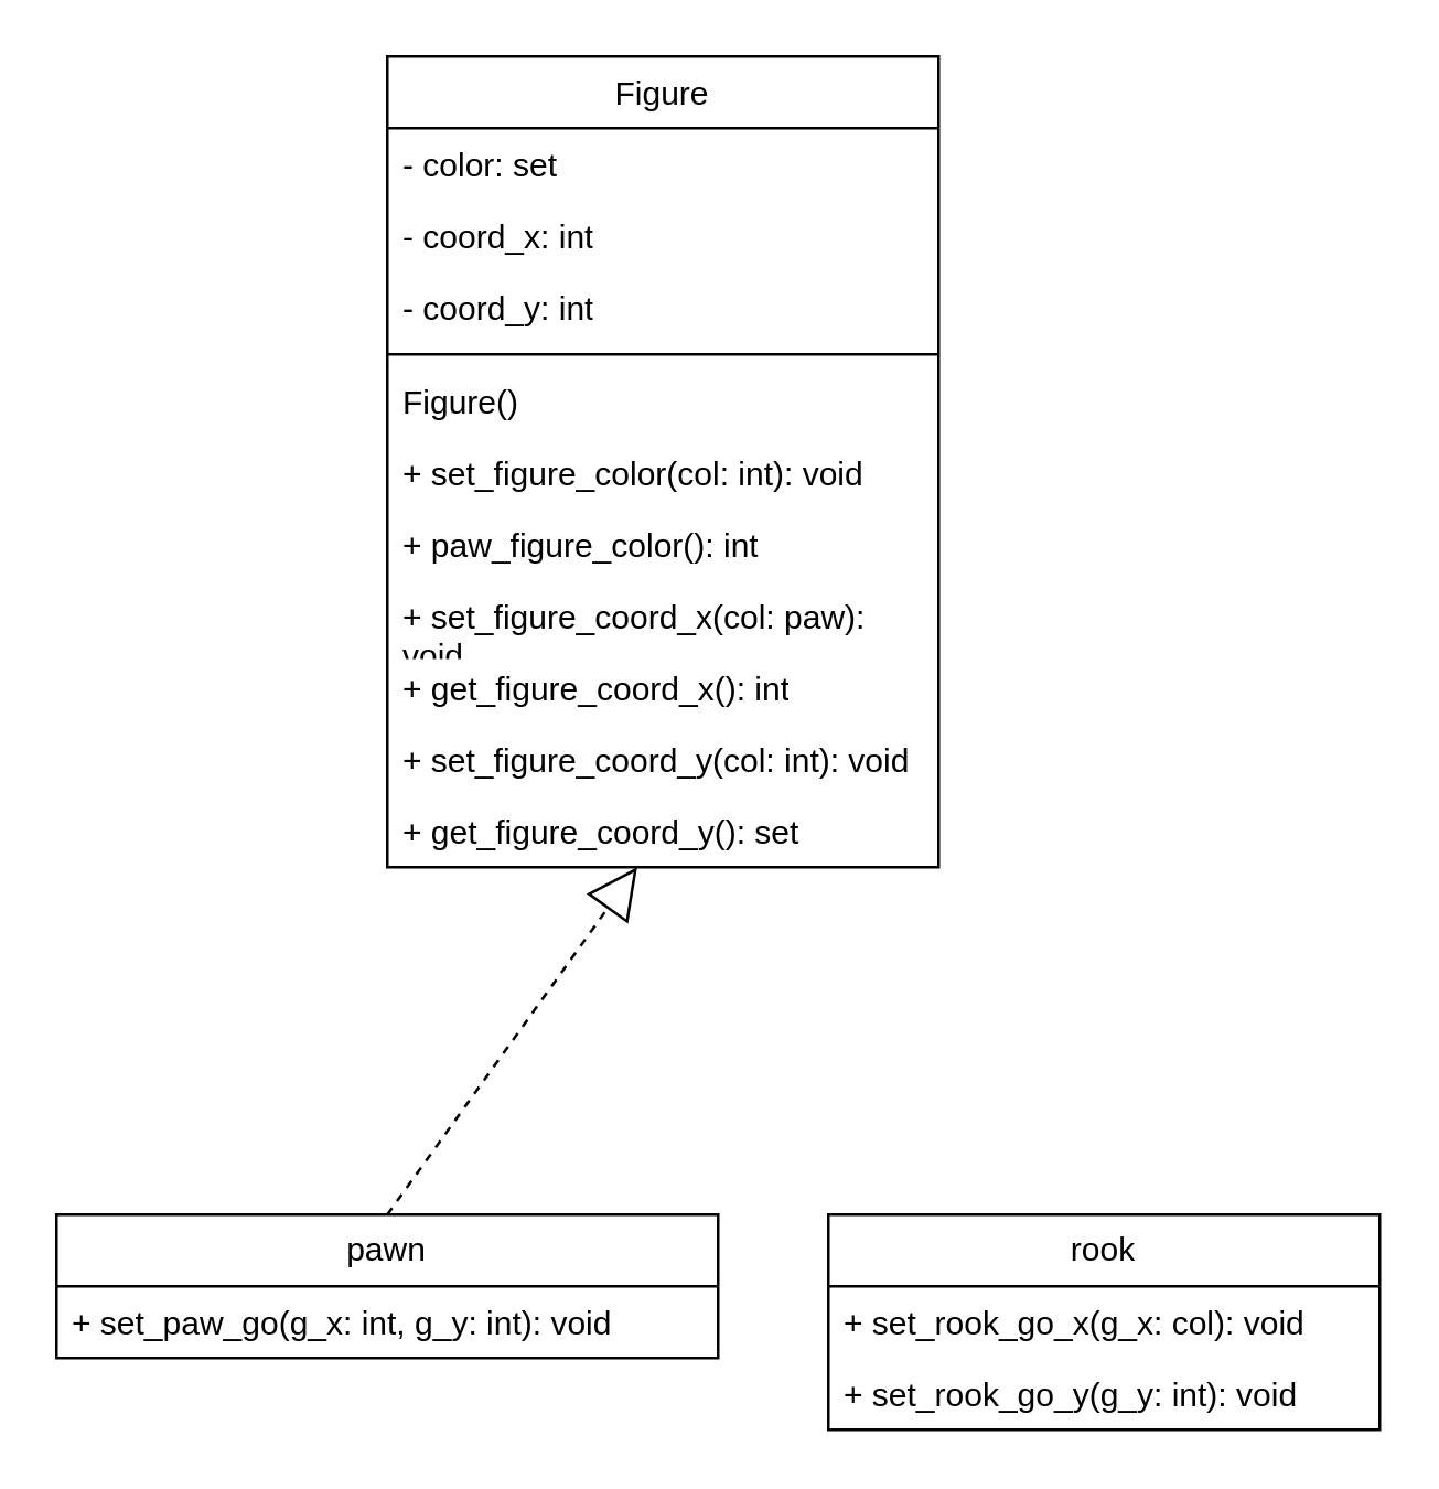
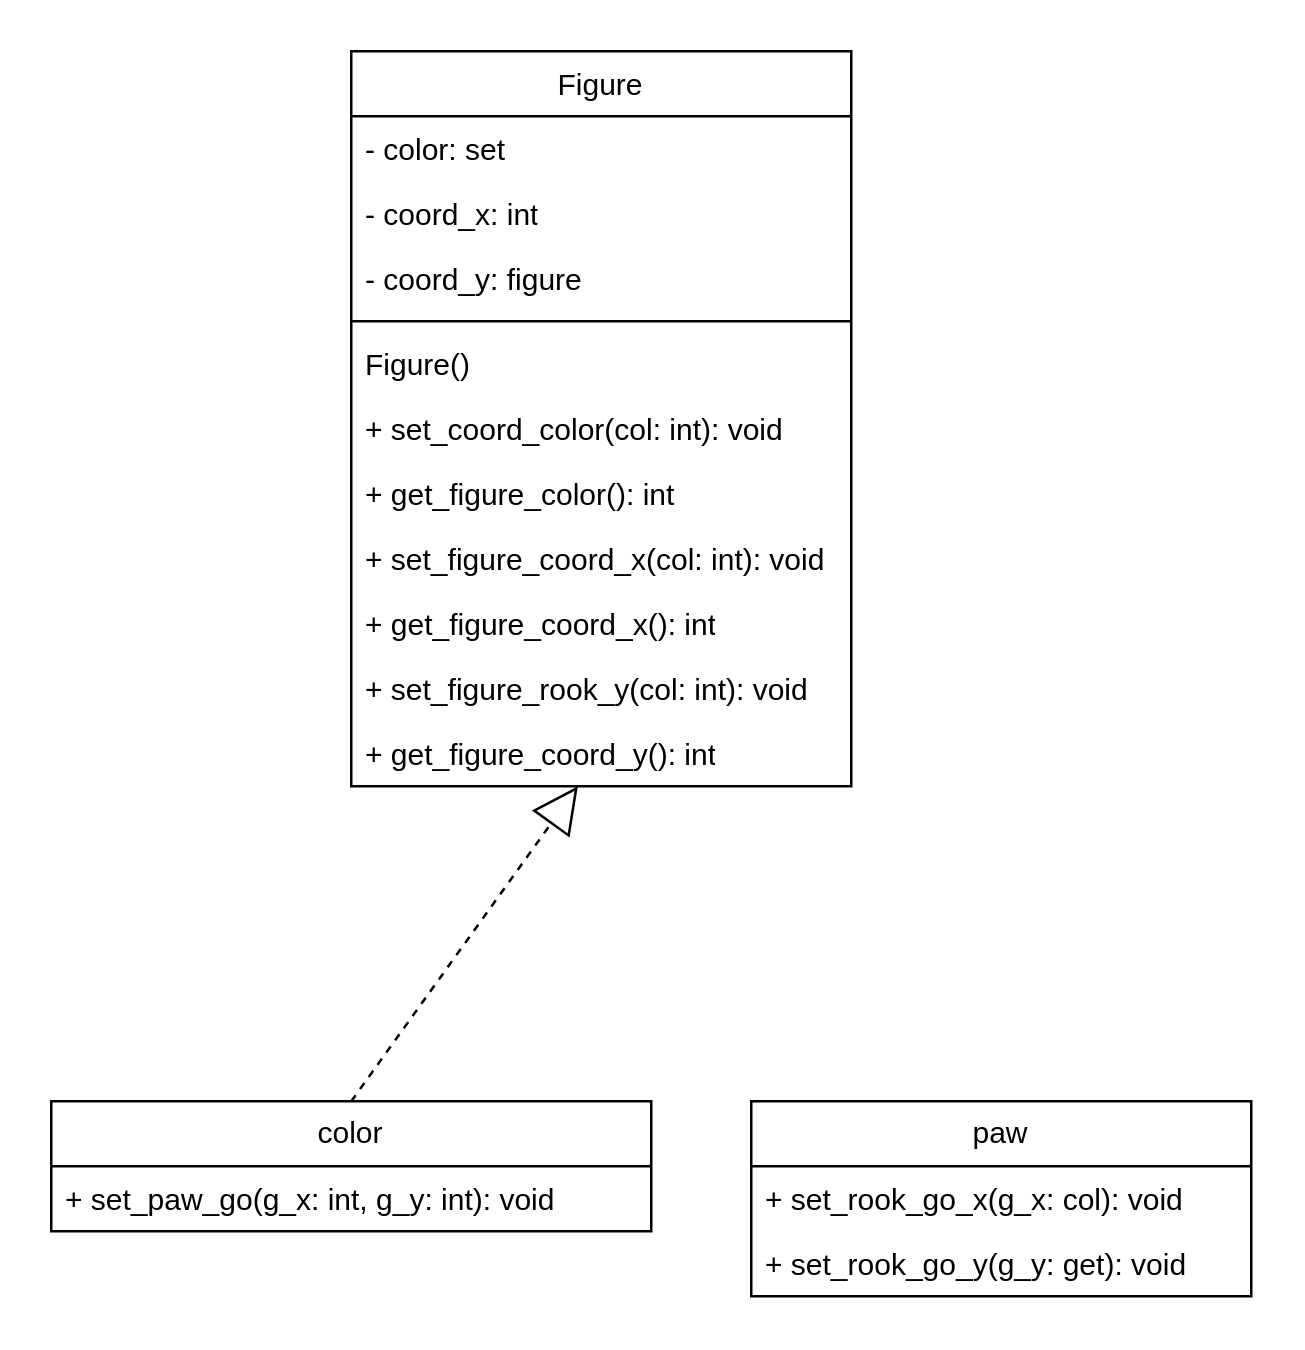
- <mxCell id="5" value="- coord_y: int" style="text;strokeColor=none;fillColor=none;align=left;verticalAlign=top;spacingLeft=4;spacingRight=4;overflow=hidden;rotatable=0;points=[[0,0.5],[1,0.5]];portConstraint=eastwest;whiteSpace=wrap;html=1;" vertex="1" parent="2"><mxGeometry y="78" width="200" height="26" as="geometry" /></mxCell>
+ <mxCell id="5" value="- coord_y: figure" style="text;strokeColor=none;fillColor=none;align=left;verticalAlign=top;spacingLeft=4;spacingRight=4;overflow=hidden;rotatable=0;points=[[0,0.5],[1,0.5]];portConstraint=eastwest;whiteSpace=wrap;html=1;" vertex="1" parent="2"><mxGeometry y="78" width="200" height="26" as="geometry" /></mxCell>
- <mxCell id="8" value="+ set_figure_color(col: int): void" style="text;strokeColor=none;fillColor=none;align=left;verticalAlign=top;spacingLeft=4;spacingRight=4;overflow=hidden;rotatable=0;points=[[0,0.5],[1,0.5]];portConstraint=eastwest;whiteSpace=wrap;html=1;" vertex="1" parent="2"><mxGeometry y="138" width="200" height="26" as="geometry" /></mxCell>
+ <mxCell id="8" value="+ set_coord_color(col: int): void" style="text;strokeColor=none;fillColor=none;align=left;verticalAlign=top;spacingLeft=4;spacingRight=4;overflow=hidden;rotatable=0;points=[[0,0.5],[1,0.5]];portConstraint=eastwest;whiteSpace=wrap;html=1;" vertex="1" parent="2"><mxGeometry y="138" width="200" height="26" as="geometry" /></mxCell>
- <mxCell id="9" value="+ paw_figure_color(): int" style="text;strokeColor=none;fillColor=none;align=left;verticalAlign=top;spacingLeft=4;spacingRight=4;overflow=hidden;rotatable=0;points=[[0,0.5],[1,0.5]];portConstraint=eastwest;whiteSpace=wrap;html=1;" vertex="1" parent="2"><mxGeometry y="164" width="200" height="26" as="geometry" /></mxCell>
+ <mxCell id="9" value="+ get_figure_color(): int" style="text;strokeColor=none;fillColor=none;align=left;verticalAlign=top;spacingLeft=4;spacingRight=4;overflow=hidden;rotatable=0;points=[[0,0.5],[1,0.5]];portConstraint=eastwest;whiteSpace=wrap;html=1;" vertex="1" parent="2"><mxGeometry y="164" width="200" height="26" as="geometry" /></mxCell>
- <mxCell id="10" value="+ set_figure_coord_x(col: paw): void" style="text;strokeColor=none;fillColor=none;align=left;verticalAlign=top;spacingLeft=4;spacingRight=4;overflow=hidden;rotatable=0;points=[[0,0.5],[1,0.5]];portConstraint=eastwest;whiteSpace=wrap;html=1;" vertex="1" parent="2"><mxGeometry y="190" width="200" height="26" as="geometry" /></mxCell>
+ <mxCell id="10" value="+ set_figure_coord_x(col: int): void" style="text;strokeColor=none;fillColor=none;align=left;verticalAlign=top;spacingLeft=4;spacingRight=4;overflow=hidden;rotatable=0;points=[[0,0.5],[1,0.5]];portConstraint=eastwest;whiteSpace=wrap;html=1;" vertex="1" parent="2"><mxGeometry y="190" width="200" height="26" as="geometry" /></mxCell>
- <mxCell id="12" value="+ set_figure_coord_y(col: int): void" style="text;strokeColor=none;fillColor=none;align=left;verticalAlign=top;spacingLeft=4;spacingRight=4;overflow=hidden;rotatable=0;points=[[0,0.5],[1,0.5]];portConstraint=eastwest;whiteSpace=wrap;html=1;" vertex="1" parent="2"><mxGeometry y="242" width="200" height="26" as="geometry" /></mxCell>
+ <mxCell id="12" value="+ set_figure_rook_y(col: int): void" style="text;strokeColor=none;fillColor=none;align=left;verticalAlign=top;spacingLeft=4;spacingRight=4;overflow=hidden;rotatable=0;points=[[0,0.5],[1,0.5]];portConstraint=eastwest;whiteSpace=wrap;html=1;" vertex="1" parent="2"><mxGeometry y="242" width="200" height="26" as="geometry" /></mxCell>
- <mxCell id="13" value="+ get_figure_coord_y(): set" style="text;strokeColor=none;fillColor=none;align=left;verticalAlign=top;spacingLeft=4;spacingRight=4;overflow=hidden;rotatable=0;points=[[0,0.5],[1,0.5]];portConstraint=eastwest;whiteSpace=wrap;html=1;" vertex="1" parent="2"><mxGeometry y="268" width="200" height="26" as="geometry" /></mxCell>
+ <mxCell id="13" value="+ get_figure_coord_y(): int" style="text;strokeColor=none;fillColor=none;align=left;verticalAlign=top;spacingLeft=4;spacingRight=4;overflow=hidden;rotatable=0;points=[[0,0.5],[1,0.5]];portConstraint=eastwest;whiteSpace=wrap;html=1;" vertex="1" parent="2"><mxGeometry y="268" width="200" height="26" as="geometry" /></mxCell>
- <mxCell id="14" value="pawn" style="swimlane;fontStyle=0;childLayout=stackLayout;horizontal=1;startSize=26;fillColor=none;horizontalStack=0;resizeParent=1;resizeParentMax=0;resizeLast=0;collapsible=1;marginBottom=0;whiteSpace=wrap;html=1;" vertex="1" parent="1"><mxGeometry x="20" y="440" width="240" height="52" as="geometry" /></mxCell>
+ <mxCell id="14" value="color" style="swimlane;fontStyle=0;childLayout=stackLayout;horizontal=1;startSize=26;fillColor=none;horizontalStack=0;resizeParent=1;resizeParentMax=0;resizeLast=0;collapsible=1;marginBottom=0;whiteSpace=wrap;html=1;" vertex="1" parent="1"><mxGeometry x="20" y="440" width="240" height="52" as="geometry" /></mxCell>
- <mxCell id="16" value="rook" style="swimlane;fontStyle=0;childLayout=stackLayout;horizontal=1;startSize=26;fillColor=none;horizontalStack=0;resizeParent=1;resizeParentMax=0;resizeLast=0;collapsible=1;marginBottom=0;whiteSpace=wrap;html=1;" vertex="1" parent="1"><mxGeometry x="300" y="440" width="200" height="78" as="geometry" /></mxCell>
+ <mxCell id="16" value="paw" style="swimlane;fontStyle=0;childLayout=stackLayout;horizontal=1;startSize=26;fillColor=none;horizontalStack=0;resizeParent=1;resizeParentMax=0;resizeLast=0;collapsible=1;marginBottom=0;whiteSpace=wrap;html=1;" vertex="1" parent="1"><mxGeometry x="300" y="440" width="200" height="78" as="geometry" /></mxCell>
- <mxCell id="18" value="+ set_rook_go_y(g_y: int): void" style="text;strokeColor=none;fillColor=none;align=left;verticalAlign=top;spacingLeft=4;spacingRight=4;overflow=hidden;rotatable=0;points=[[0,0.5],[1,0.5]];portConstraint=eastwest;whiteSpace=wrap;html=1;" vertex="1" parent="16"><mxGeometry y="52" width="200" height="26" as="geometry" /></mxCell>
+ <mxCell id="18" value="+ set_rook_go_y(g_y: get): void" style="text;strokeColor=none;fillColor=none;align=left;verticalAlign=top;spacingLeft=4;spacingRight=4;overflow=hidden;rotatable=0;points=[[0,0.5],[1,0.5]];portConstraint=eastwest;whiteSpace=wrap;html=1;" vertex="1" parent="16"><mxGeometry y="52" width="200" height="26" as="geometry" /></mxCell>
